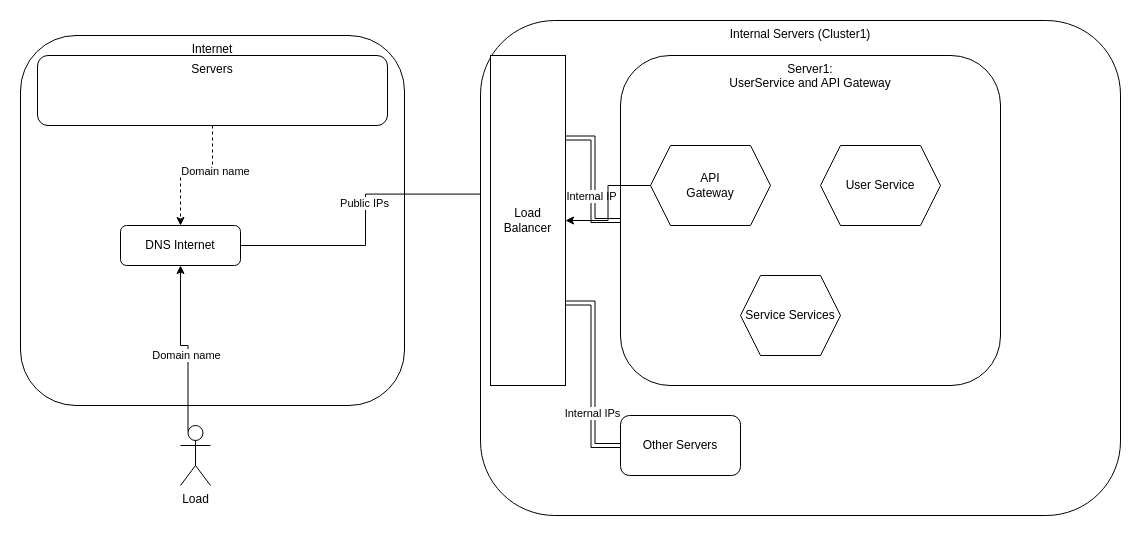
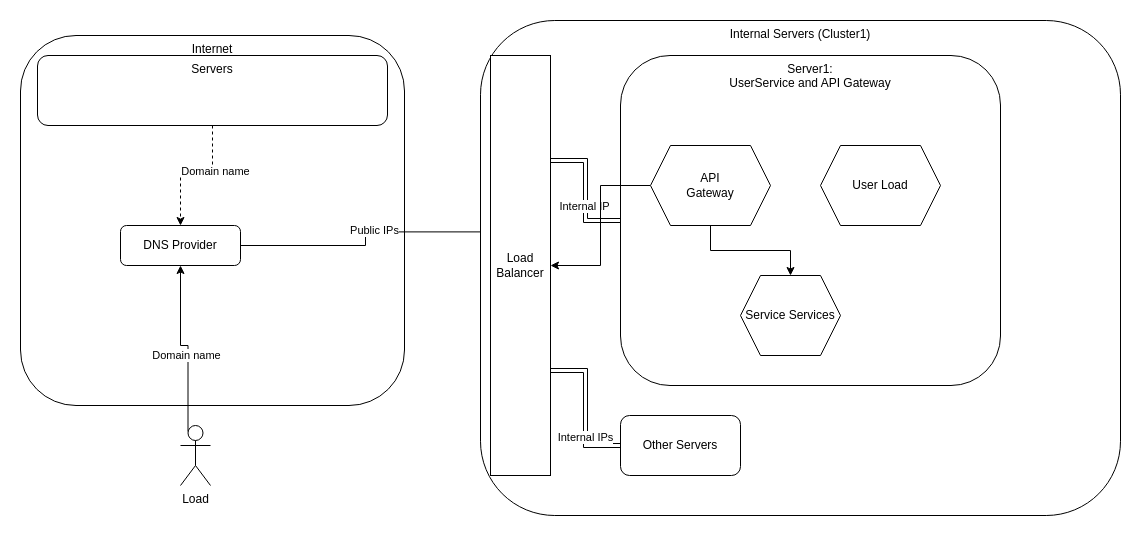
- <mxCell id="23" value="User Service" style="shape=hexagon;perimeter=hexagonPerimeter2;whiteSpace=wrap;html=1;fixedSize=1;align=center;verticalAlign=middle;" vertex="1" parent="1"><mxGeometry x="820" y="145" width="120" height="80" as="geometry" /></mxCell>
+ <mxCell id="23" value="User Load" style="shape=hexagon;perimeter=hexagonPerimeter2;whiteSpace=wrap;html=1;fixedSize=1;align=center;verticalAlign=middle;" vertex="1" parent="1"><mxGeometry x="820" y="145" width="120" height="80" as="geometry" /></mxCell>
- <mxCell id="14" value="&lt;div&gt;Load&lt;/div&gt;&lt;div&gt;Balancer&lt;br&gt;&lt;/div&gt;" style="rounded=0;whiteSpace=wrap;html=1;align=center;verticalAlign=middle;" vertex="1" parent="1"><mxGeometry x="490" y="55" width="75" height="330" as="geometry" /></mxCell>
+ <mxCell id="14" value="&lt;div&gt;Load&lt;/div&gt;&lt;div&gt;Balancer&lt;br&gt;&lt;/div&gt;" style="rounded=0;whiteSpace=wrap;html=1;align=center;verticalAlign=middle;" vertex="1" parent="1"><mxGeometry x="490" y="55" width="60" height="420" as="geometry" /></mxCell>
- <mxCell id="8" value="&lt;div&gt;DNS Internet&lt;/div&gt;" style="rounded=1;whiteSpace=wrap;html=1;fontSize=12;glass=0;strokeWidth=1;shadow=0;" parent="1" vertex="1"><mxGeometry x="120" y="225" width="120" height="40" as="geometry" /></mxCell>
+ <mxCell id="8" value="&lt;div&gt;DNS Provider&lt;/div&gt;" style="rounded=1;whiteSpace=wrap;html=1;fontSize=12;glass=0;strokeWidth=1;shadow=0;" parent="1" vertex="1"><mxGeometry x="120" y="225" width="120" height="40" as="geometry" /></mxCell>
+ <mxCell id="21" style="edgeStyle=orthogonalEdgeStyle;rounded=0;orthogonalLoop=1;jettySize=auto;html=1;exitX=0.5;exitY=1;exitDx=0;exitDy=0;" edge="1" parent="1" source="22" target="24"><mxGeometry relative="1" as="geometry" /></mxCell>
